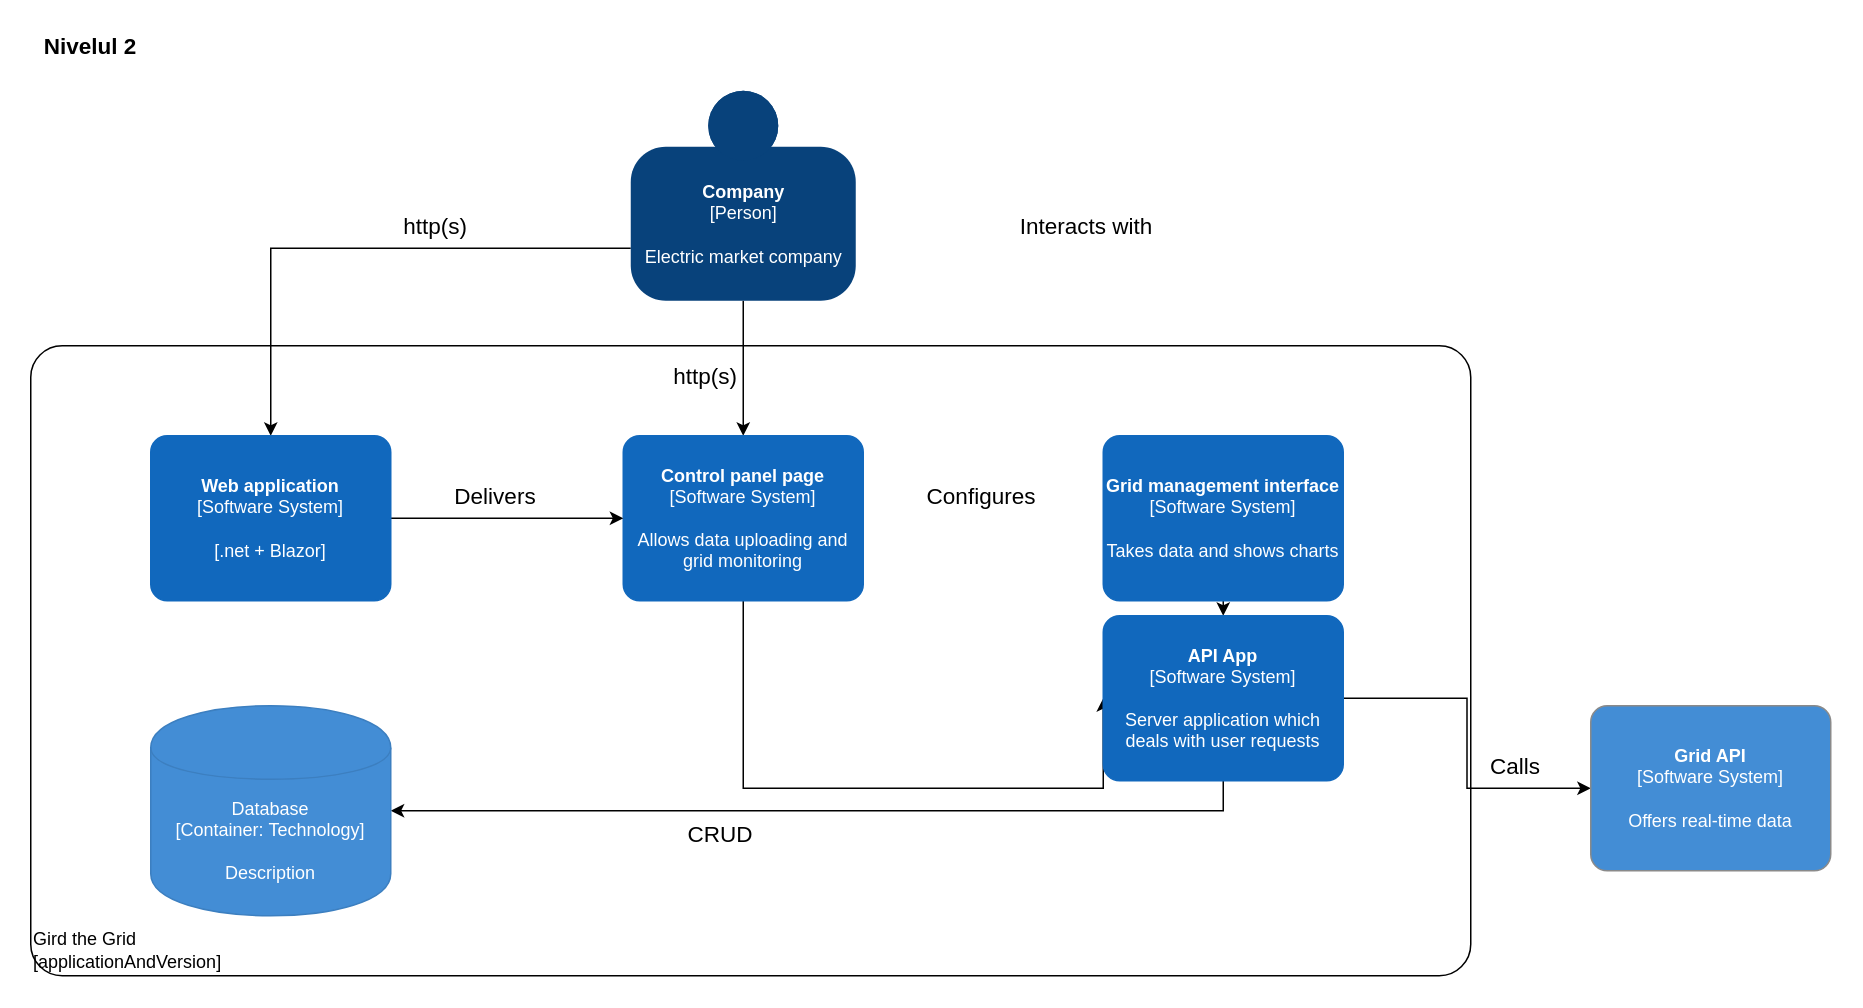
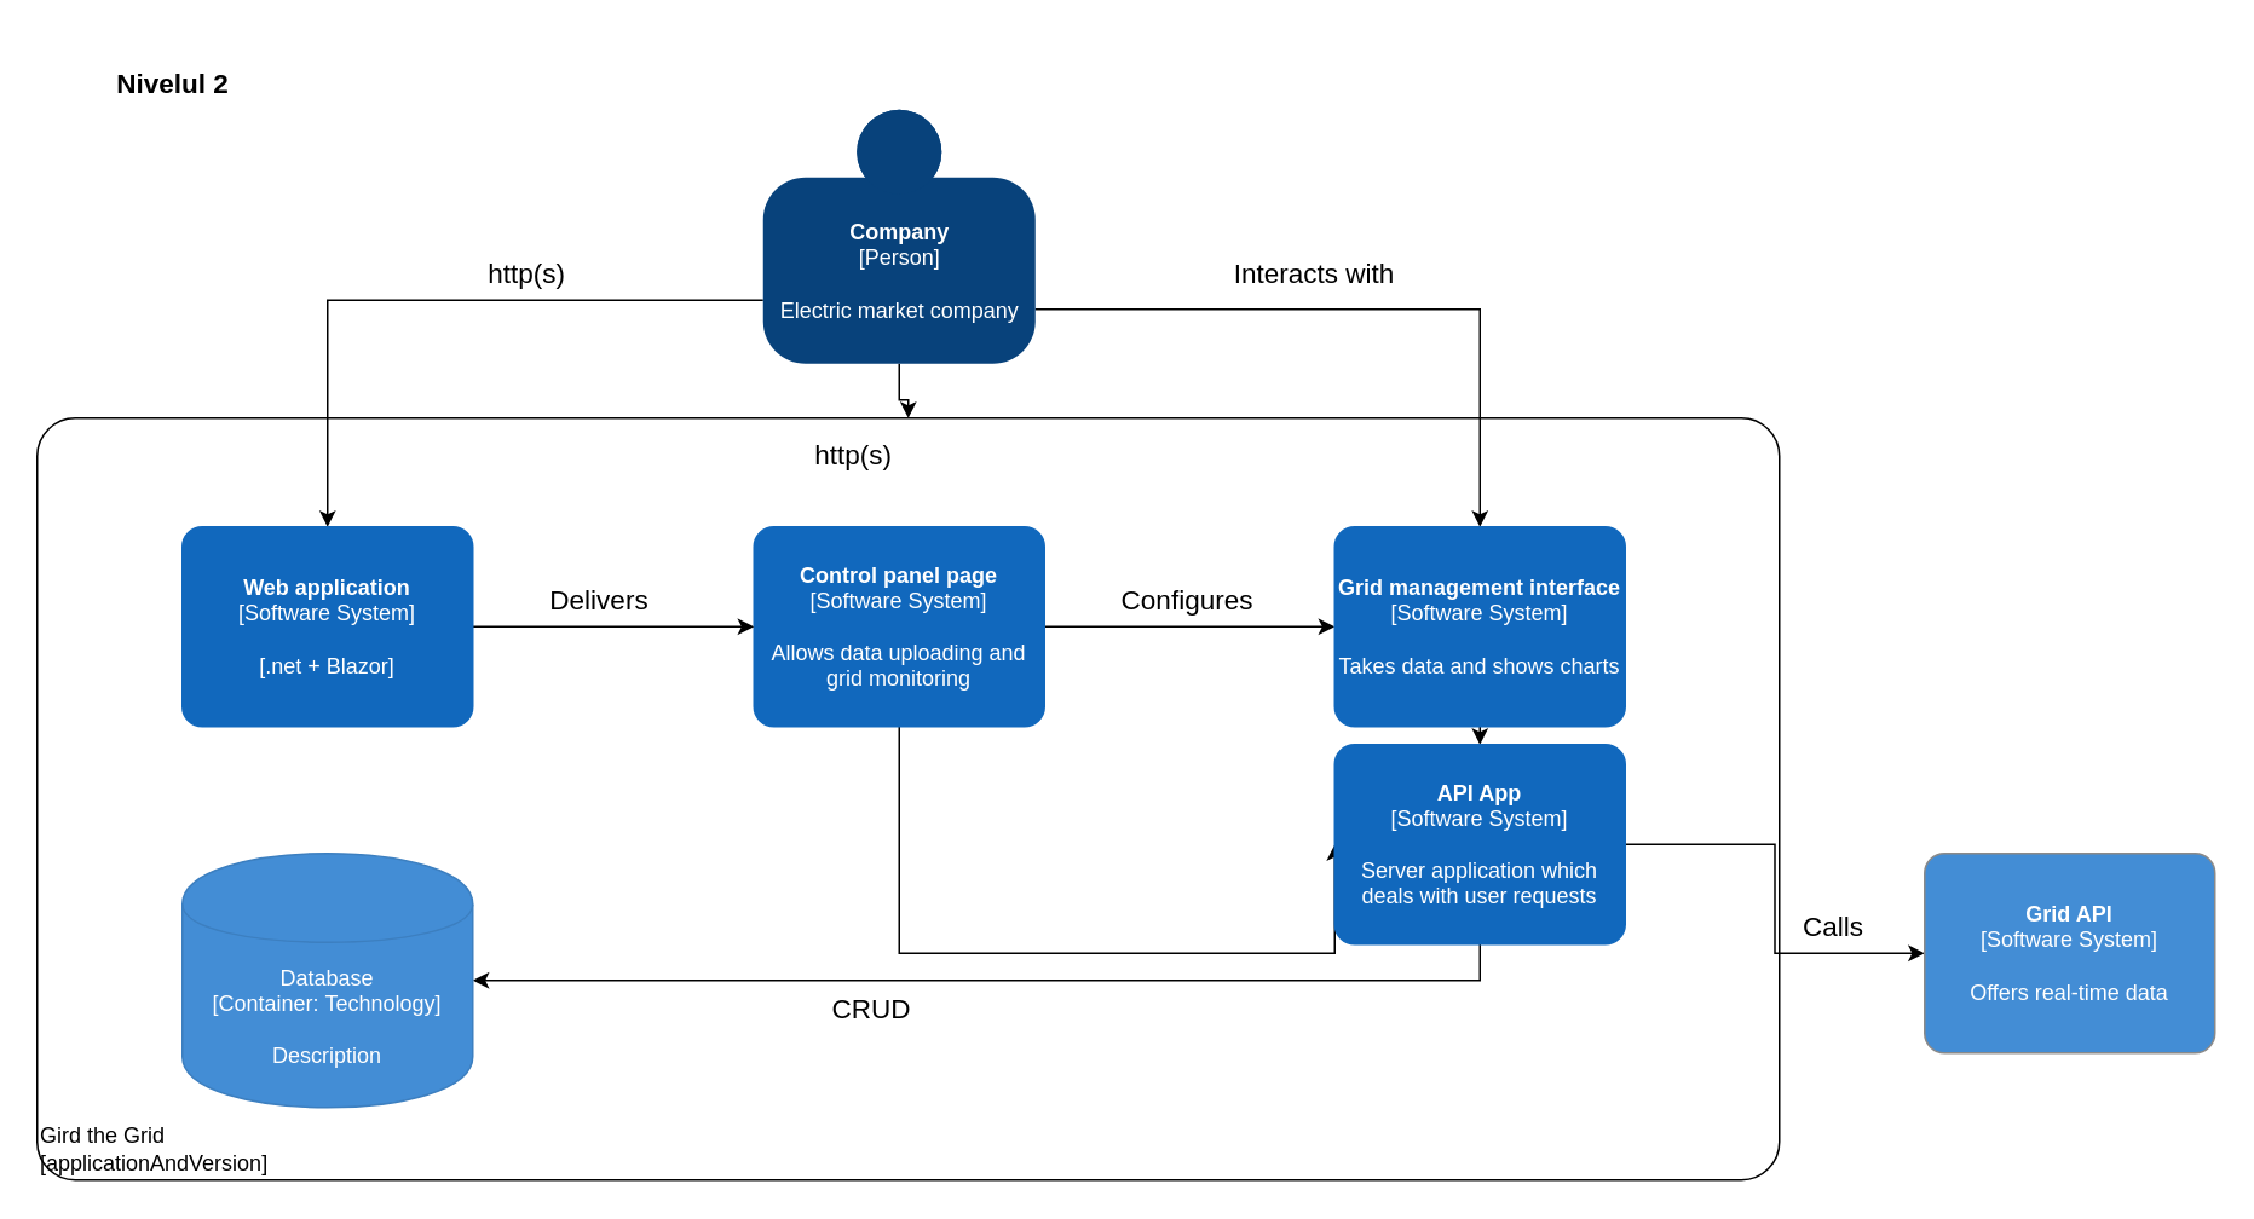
- <mxCell id="3" value="Nivelul 2" style="text;html=1;strokeColor=none;fillColor=none;align=center;verticalAlign=middle;whiteSpace=wrap;rounded=0;fontSize=15;fontStyle=1" vertex="1" parent="1"><mxGeometry x="20" y="20" width="80" height="20" as="geometry" /></mxCell>
+ <mxCell id="3" value="Nivelul 2" style="text;html=1;strokeColor=none;fillColor=none;align=center;verticalAlign=middle;whiteSpace=wrap;rounded=0;fontSize=15;fontStyle=1" vertex="1" parent="1"><mxGeometry x="55" y="35" width="80" height="20" as="geometry" /></mxCell>
+ <mxCell id="6" style="edgeStyle=orthogonalEdgeStyle;rounded=0;orthogonalLoop=1;jettySize=auto;html=1;entryX=0.5;entryY=0;entryDx=0;entryDy=0;entryPerimeter=0;fontSize=15;" edge="1" parent="1" source="8" target="13"><mxGeometry relative="1" as="geometry"><Array as="points"><mxPoint x="815" y="170" /></Array></mxGeometry></mxCell>
- <mxCell id="5" style="edgeStyle=orthogonalEdgeStyle;rounded=0;orthogonalLoop=1;jettySize=auto;html=1;entryX=0.5;entryY=0;entryDx=0;entryDy=0;entryPerimeter=0;fontSize=15;" edge="1" parent="1" source="8" target="11"><mxGeometry relative="1" as="geometry" /></mxCell>
+ <mxCell id="5" style="edgeStyle=orthogonalEdgeStyle;rounded=0;orthogonalLoop=1;jettySize=auto;html=1;fontSize=15;" edge="1" parent="1" source="8" target="2"><mxGeometry relative="1" as="geometry" /></mxCell>
+ <mxCell id="9" style="edgeStyle=orthogonalEdgeStyle;rounded=0;orthogonalLoop=1;jettySize=auto;html=1;entryX=0;entryY=0.5;entryDx=0;entryDy=0;entryPerimeter=0;fontSize=15;" edge="1" parent="1" source="11" target="13"><mxGeometry relative="1" as="geometry" /></mxCell>
